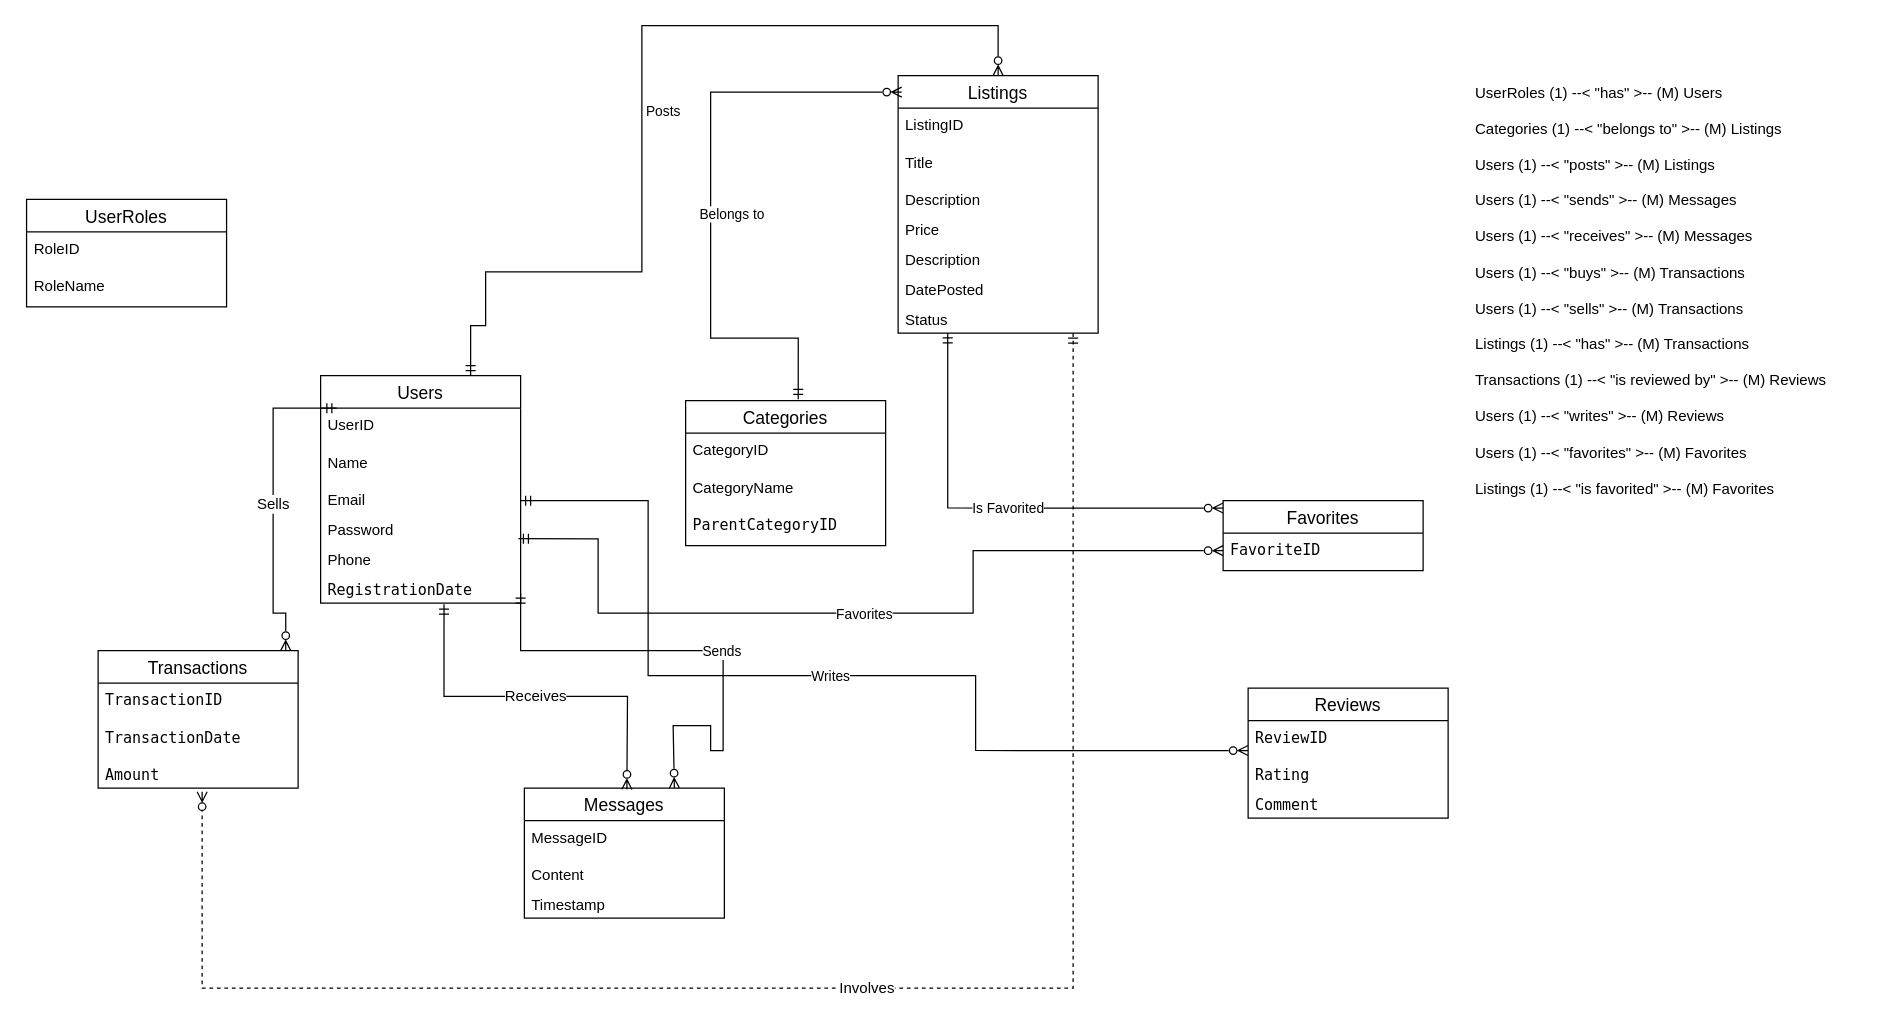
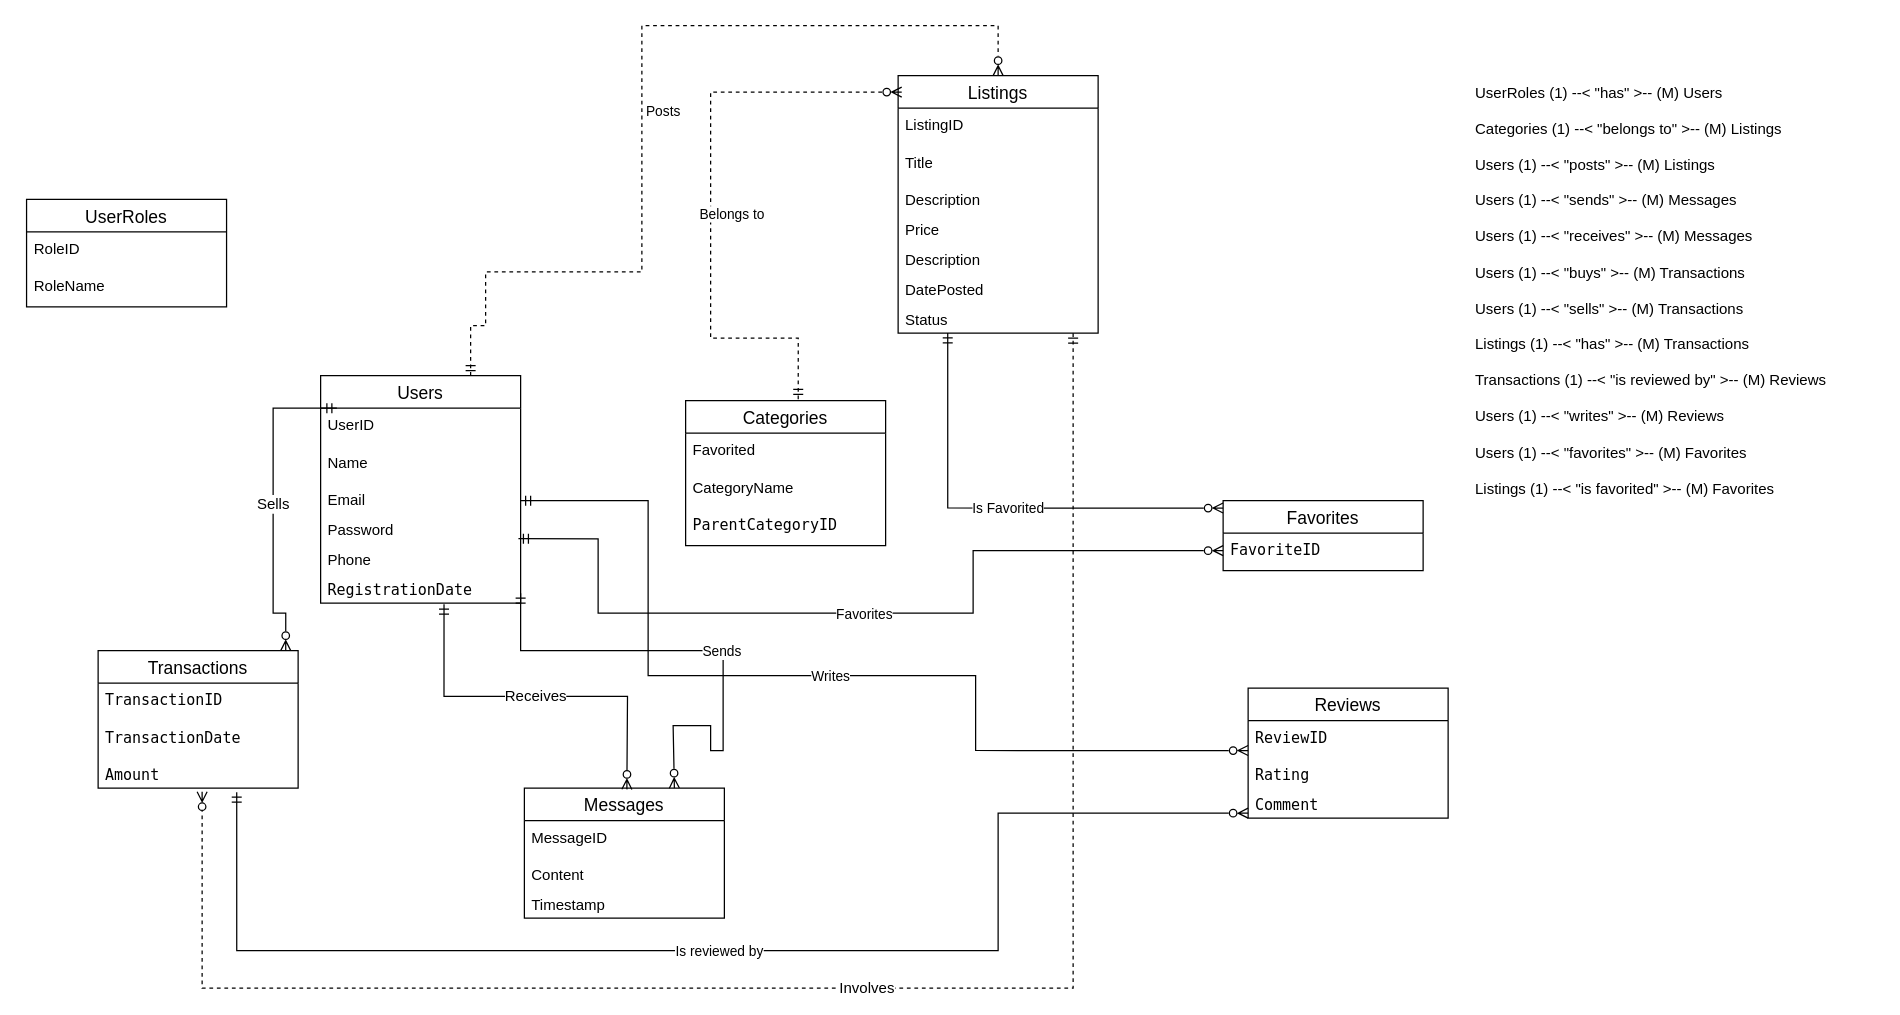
- <mxCell id="40" value="" style="fontSize=12;html=1;endArrow=ERzeroToMany;startArrow=ERmandOne;rounded=0;exitX=0.75;exitY=0;exitDx=0;exitDy=0;edgeStyle=orthogonalEdgeStyle;endFill=0;" edge="1" parent="1" source="5" target="20"><mxGeometry width="100" height="100" relative="1" as="geometry"><mxPoint x="583" y="266" as="sourcePoint" /><mxPoint x="666" y="20" as="targetPoint" /><Array as="points"><mxPoint x="376" y="260" /><mxPoint x="388" y="260" /><mxPoint x="388" y="217" /><mxPoint x="513" y="217" /><mxPoint x="513" y="20" /><mxPoint x="798" y="20" /></Array></mxGeometry></mxCell>
+ <mxCell id="40" value="" style="fontSize=12;html=1;endArrow=ERzeroToMany;startArrow=ERmandOne;rounded=0;exitX=0.75;exitY=0;exitDx=0;exitDy=0;edgeStyle=orthogonalEdgeStyle;endFill=0;dashed=1;" edge="1" parent="1" source="5" target="20"><mxGeometry width="100" height="100" relative="1" as="geometry"><mxPoint x="583" y="266" as="sourcePoint" /><mxPoint x="666" y="20" as="targetPoint" /><Array as="points"><mxPoint x="376" y="260" /><mxPoint x="388" y="260" /><mxPoint x="388" y="217" /><mxPoint x="513" y="217" /><mxPoint x="513" y="20" /><mxPoint x="798" y="20" /></Array></mxGeometry></mxCell>
- <mxCell id="38" value="" style="fontSize=12;html=1;endArrow=ERzeroToMany;startArrow=ERmandOne;rounded=0;exitX=0.563;exitY=-0.009;exitDx=0;exitDy=0;entryX=0.018;entryY=0.064;entryDx=0;entryDy=0;edgeStyle=orthogonalEdgeStyle;endFill=0;exitPerimeter=0;entryPerimeter=0;" edge="1" parent="1" source="12" target="20"><mxGeometry width="100" height="100" relative="1" as="geometry"><mxPoint x="454.43" y="130" as="sourcePoint" /><mxPoint x="607.43" y="219" as="targetPoint" /><Array as="points"><mxPoint x="638" y="270" /><mxPoint x="568" y="270" /><mxPoint x="568" y="73" /></Array></mxGeometry></mxCell>
+ <mxCell id="38" value="" style="fontSize=12;html=1;endArrow=ERzeroToMany;startArrow=ERmandOne;rounded=0;exitX=0.563;exitY=-0.009;exitDx=0;exitDy=0;entryX=0.018;entryY=0.064;entryDx=0;entryDy=0;edgeStyle=orthogonalEdgeStyle;endFill=0;exitPerimeter=0;entryPerimeter=0;dashed=1;" edge="1" parent="1" source="12" target="20"><mxGeometry width="100" height="100" relative="1" as="geometry"><mxPoint x="454.43" y="130" as="sourcePoint" /><mxPoint x="607.43" y="219" as="targetPoint" /><Array as="points"><mxPoint x="638" y="270" /><mxPoint x="568" y="270" /><mxPoint x="568" y="73" /></Array></mxGeometry></mxCell>
- <mxCell id="13" value="CategoryID" style="text;strokeColor=none;fillColor=none;spacingLeft=4;spacingRight=4;overflow=hidden;rotatable=0;points=[[0,0.5],[1,0.5]];portConstraint=eastwest;fontSize=12;whiteSpace=wrap;html=1;" vertex="1" parent="12"><mxGeometry y="26" width="160" height="30" as="geometry" /></mxCell>
+ <mxCell id="13" value="Favorited" style="text;strokeColor=none;fillColor=none;spacingLeft=4;spacingRight=4;overflow=hidden;rotatable=0;points=[[0,0.5],[1,0.5]];portConstraint=eastwest;fontSize=12;whiteSpace=wrap;html=1;" vertex="1" parent="12"><mxGeometry y="26" width="160" height="30" as="geometry" /></mxCell>
+ <mxCell id="47" value="" style="fontSize=12;html=1;endArrow=ERzeroToMany;startArrow=ERmandOne;rounded=0;edgeStyle=orthogonalEdgeStyle;endFill=0;exitX=0.693;exitY=1.137;exitDx=0;exitDy=0;exitPerimeter=0;" edge="1" parent="1" source="19" target="31"><mxGeometry x="0.102" y="-14" width="100" height="100" relative="1" as="geometry"><mxPoint x="188" y="680" as="sourcePoint" /><mxPoint x="911" y="654" as="targetPoint" /><Array as="points"><mxPoint x="189" y="760" /><mxPoint x="798" y="760" /><mxPoint x="798" y="650" /></Array><mxPoint as="offset" /></mxGeometry></mxCell>
+ <mxCell id="48" value="Is reviewed by" style="edgeLabel;html=1;align=center;verticalAlign=middle;resizable=0;points=[];" vertex="1" connectable="0" parent="47"><mxGeometry x="-0.055" y="2" relative="1" as="geometry"><mxPoint x="18" y="2" as="offset" /></mxGeometry></mxCell>
